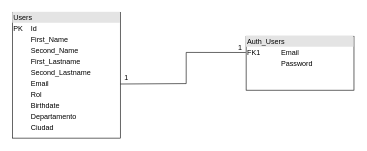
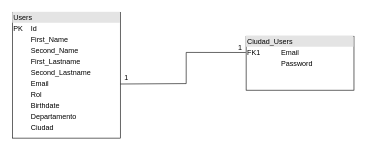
- <mxCell id="3" value="&lt;div style=&quot;box-sizing:border-box;width:100%;background:#e4e4e4;padding:2px;&quot;&gt;Auth_Users&lt;/div&gt;&lt;table style=&quot;width:100%;font-size:1em;&quot; cellpadding=&quot;2&quot; cellspacing=&quot;0&quot;&gt;&lt;tbody&gt;&lt;tr&gt;&lt;td&gt;FK1&lt;/td&gt;&lt;td&gt;Email&lt;/td&gt;&lt;/tr&gt;&lt;tr&gt;&lt;td&gt;&lt;br&gt;&lt;/td&gt;&lt;td&gt;Password&lt;/td&gt;&lt;/tr&gt;&lt;/tbody&gt;&lt;/table&gt;" style="verticalAlign=top;align=left;overflow=fill;html=1;" parent="1" vertex="1"><mxGeometry x="410" y="60" width="180" height="90" as="geometry" /></mxCell>
+ <mxCell id="3" value="&lt;div style=&quot;box-sizing:border-box;width:100%;background:#e4e4e4;padding:2px;&quot;&gt;Ciudad_Users&lt;/div&gt;&lt;table style=&quot;width:100%;font-size:1em;&quot; cellpadding=&quot;2&quot; cellspacing=&quot;0&quot;&gt;&lt;tbody&gt;&lt;tr&gt;&lt;td&gt;FK1&lt;/td&gt;&lt;td&gt;Email&lt;/td&gt;&lt;/tr&gt;&lt;tr&gt;&lt;td&gt;&lt;br&gt;&lt;/td&gt;&lt;td&gt;Password&lt;/td&gt;&lt;/tr&gt;&lt;/tbody&gt;&lt;/table&gt;" style="verticalAlign=top;align=left;overflow=fill;html=1;" parent="1" vertex="1"><mxGeometry x="410" y="60" width="180" height="90" as="geometry" /></mxCell>
